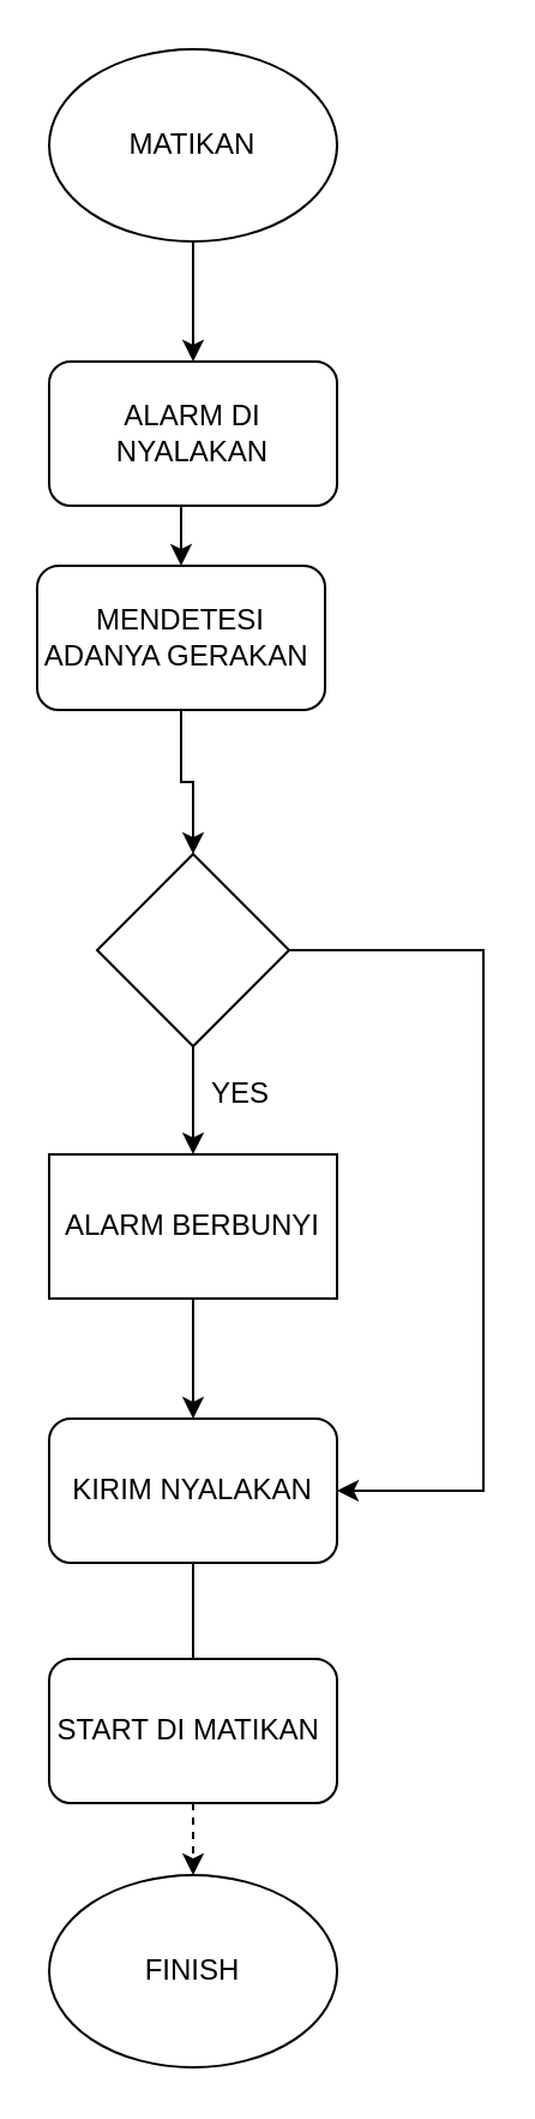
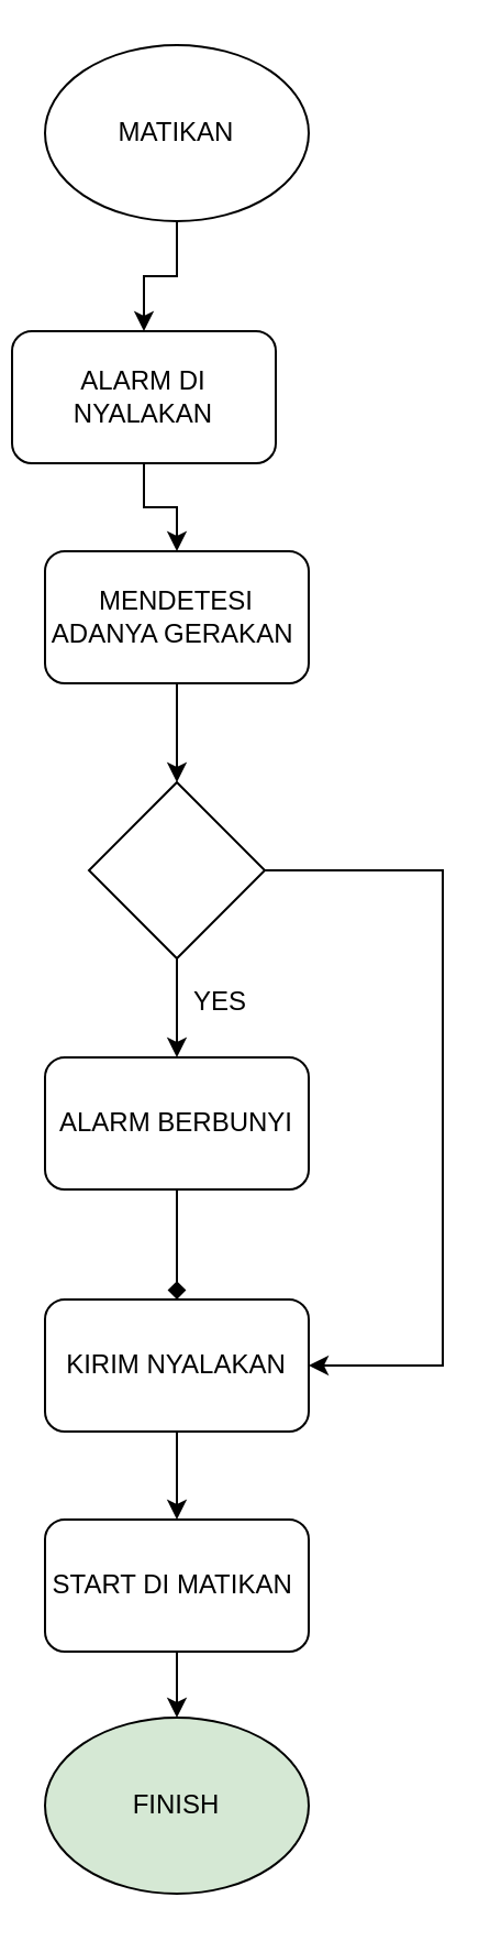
- <mxCell id="5" value="ALARM DI NYALAKAN" style="rounded=1;whiteSpace=wrap;html=1;" vertex="1" parent="1"><mxGeometry x="20" y="150" width="120" height="60" as="geometry" /></mxCell>
+ <mxCell id="5" value="ALARM DI NYALAKAN" style="rounded=1;whiteSpace=wrap;html=1;" vertex="1" parent="1"><mxGeometry x="5" y="150" width="120" height="60" as="geometry" /></mxCell>
- <mxCell id="10" value="MENDETESI ADANYA GERAKAN&amp;nbsp;" style="rounded=1;whiteSpace=wrap;html=1;" vertex="1" parent="1"><mxGeometry x="15" y="235" width="120" height="60" as="geometry" /></mxCell>
+ <mxCell id="10" value="MENDETESI ADANYA GERAKAN&amp;nbsp;" style="rounded=1;whiteSpace=wrap;html=1;" vertex="1" parent="1"><mxGeometry x="20" y="250" width="120" height="60" as="geometry" /></mxCell>
- <mxCell id="12" value="ALARM BERBUNYI" style="whiteSpace=wrap;html=1;rounded=0;" vertex="1" parent="1"><mxGeometry x="20" y="480" width="120" height="60" as="geometry" /></mxCell>
+ <mxCell id="12" value="ALARM BERBUNYI" style="rounded=1;whiteSpace=wrap;html=1;" vertex="1" parent="1"><mxGeometry x="20" y="480" width="120" height="60" as="geometry" /></mxCell>
- <mxCell id="11" style="edgeStyle=orthogonalEdgeStyle;rounded=0;orthogonalLoop=1;jettySize=auto;html=1;exitX=0.5;exitY=1;exitDx=0;exitDy=0;entryX=0.5;entryY=0;entryDx=0;entryDy=0;" edge="1" parent="1" source="12" target="14"><mxGeometry relative="1" as="geometry" /></mxCell>
+ <mxCell id="11" style="edgeStyle=orthogonalEdgeStyle;rounded=0;orthogonalLoop=1;jettySize=auto;html=1;exitX=0.5;exitY=1;exitDx=0;exitDy=0;entryX=0.5;entryY=0;entryDx=0;entryDy=0;endArrow=diamond;" edge="1" parent="1" source="12" target="14"><mxGeometry relative="1" as="geometry" /></mxCell>
- <mxCell id="13" style="edgeStyle=orthogonalEdgeStyle;rounded=0;orthogonalLoop=1;jettySize=auto;html=1;exitX=0.5;exitY=1;exitDx=0;exitDy=0;entryX=0.5;entryY=0;entryDx=0;entryDy=0;endArrow=none;" edge="1" parent="1" source="14" target="18"><mxGeometry relative="1" as="geometry" /></mxCell>
+ <mxCell id="13" style="edgeStyle=orthogonalEdgeStyle;rounded=0;orthogonalLoop=1;jettySize=auto;html=1;exitX=0.5;exitY=1;exitDx=0;exitDy=0;entryX=0.5;entryY=0;entryDx=0;entryDy=0;" edge="1" parent="1" source="14" target="18"><mxGeometry relative="1" as="geometry" /></mxCell>
- <mxCell id="17" style="edgeStyle=orthogonalEdgeStyle;rounded=0;orthogonalLoop=1;jettySize=auto;html=1;exitX=0.5;exitY=1;exitDx=0;exitDy=0;entryX=0.5;entryY=0;entryDx=0;entryDy=0;dashed=1;" edge="1" parent="1" source="18" target="16"><mxGeometry relative="1" as="geometry" /></mxCell>
+ <mxCell id="17" style="edgeStyle=orthogonalEdgeStyle;rounded=0;orthogonalLoop=1;jettySize=auto;html=1;exitX=0.5;exitY=1;exitDx=0;exitDy=0;entryX=0.5;entryY=0;entryDx=0;entryDy=0;" edge="1" parent="1" source="18" target="16"><mxGeometry relative="1" as="geometry" /></mxCell>
- <mxCell id="16" value="FINISH" style="ellipse;whiteSpace=wrap;html=1;" vertex="1" parent="1"><mxGeometry x="20" y="780" width="120" height="80" as="geometry" /></mxCell>
+ <mxCell id="16" value="FINISH" style="ellipse;whiteSpace=wrap;html=1;fillColor=#d5e8d4;" vertex="1" parent="1"><mxGeometry x="20" y="780" width="120" height="80" as="geometry" /></mxCell>
